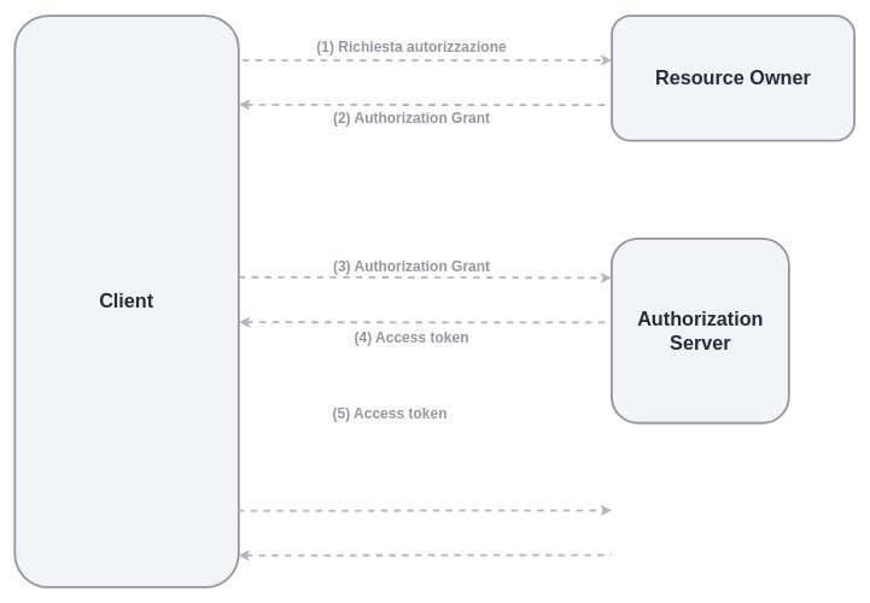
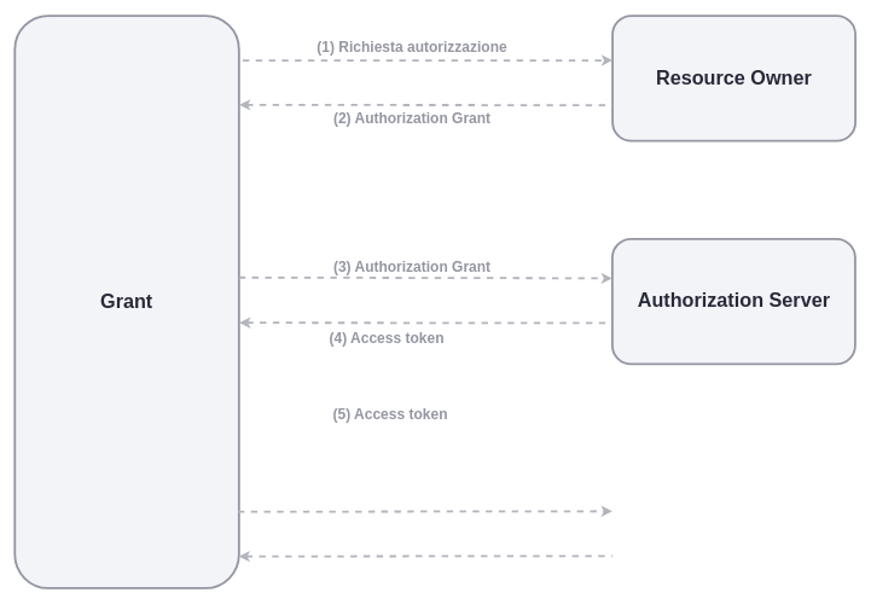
- <mxCell id="3" value="&lt;font style=&quot;font-size: 27px&quot; face=&quot;Helvetica&quot;&gt;&lt;b&gt;&lt;font style=&quot;font-size: 27px&quot;&gt;Client&lt;/font&gt;&lt;/b&gt;&lt;/font&gt;" style="rounded=1;whiteSpace=wrap;html=1;fillColor=#f3f4f8;strokeColor=#9496a1;fontColor=#282a3a;strokeWidth=3;" vertex="1" parent="2"><mxGeometry width="309.333" height="790.0" as="geometry" /></mxCell>
+ <mxCell id="3" value="&lt;font style=&quot;font-size: 27px&quot; face=&quot;Helvetica&quot;&gt;&lt;b&gt;&lt;font style=&quot;font-size: 27px&quot;&gt;Grant&lt;/font&gt;&lt;/b&gt;&lt;/font&gt;" style="rounded=1;whiteSpace=wrap;html=1;fillColor=#f3f4f8;strokeColor=#9496a1;fontColor=#282a3a;strokeWidth=3;" vertex="1" parent="2"><mxGeometry width="309.333" height="790.0" as="geometry" /></mxCell>
- <mxCell id="5" value="&lt;font style=&quot;font-size: 27px&quot;&gt;&lt;b&gt;&lt;font style=&quot;font-size: 27px&quot;&gt;Authorization Server&lt;/font&gt;&lt;/b&gt;&lt;/font&gt;" style="rounded=1;whiteSpace=wrap;html=1;fillColor=#f3f4f8;strokeColor=#9496a1;fontColor=#282a3a;strokeWidth=3;" vertex="1" parent="2"><mxGeometry x="824.579" y="308.004" width="245" height="255" as="geometry" /></mxCell>
+ <mxCell id="5" value="&lt;font style=&quot;font-size: 27px&quot;&gt;&lt;b&gt;&lt;font style=&quot;font-size: 27px&quot;&gt;Authorization Server&lt;/font&gt;&lt;/b&gt;&lt;/font&gt;" style="rounded=1;whiteSpace=wrap;html=1;fillColor=#f3f4f8;strokeColor=#9496a1;fontColor=#282a3a;strokeWidth=3;" vertex="1" parent="2"><mxGeometry x="824.579" y="308.004" width="335.111" height="172.812" as="geometry" /></mxCell>
- <mxCell id="16" value="&lt;div style=&quot;font-size: 20px;&quot; align=&quot;center&quot;&gt;&lt;font style=&quot;font-size: 20px;&quot; color=&quot;#9496A1&quot;&gt;&lt;b style=&quot;font-size: 20px;&quot;&gt;&lt;font style=&quot;font-size: 20px;&quot;&gt;(4) Access token&lt;/font&gt;&lt;/b&gt;&lt;br style=&quot;font-size: 20px;&quot;&gt;&lt;/font&gt;&lt;/div&gt;" style="text;html=1;align=center;verticalAlign=middle;resizable=0;points=[];autosize=1;strokeColor=none;fontColor=#282a3a;fontSize=20;" vertex="1" parent="2"><mxGeometry x="462.581" y="430.406" width="170" height="30" as="geometry" /></mxCell>
+ <mxCell id="16" value="&lt;div style=&quot;font-size: 20px;&quot; align=&quot;center&quot;&gt;&lt;font style=&quot;font-size: 20px;&quot; color=&quot;#9496A1&quot;&gt;&lt;b style=&quot;font-size: 20px;&quot;&gt;&lt;font style=&quot;font-size: 20px;&quot;&gt;(4) Access token&lt;/font&gt;&lt;/b&gt;&lt;br style=&quot;font-size: 20px;&quot;&gt;&lt;/font&gt;&lt;/div&gt;" style="text;html=1;align=center;verticalAlign=middle;resizable=0;points=[];autosize=1;strokeColor=none;fontColor=#282a3a;fontSize=20;" vertex="1" parent="2"><mxGeometry x="427.581" y="430.406" width="170" height="30" as="geometry" /></mxCell>
